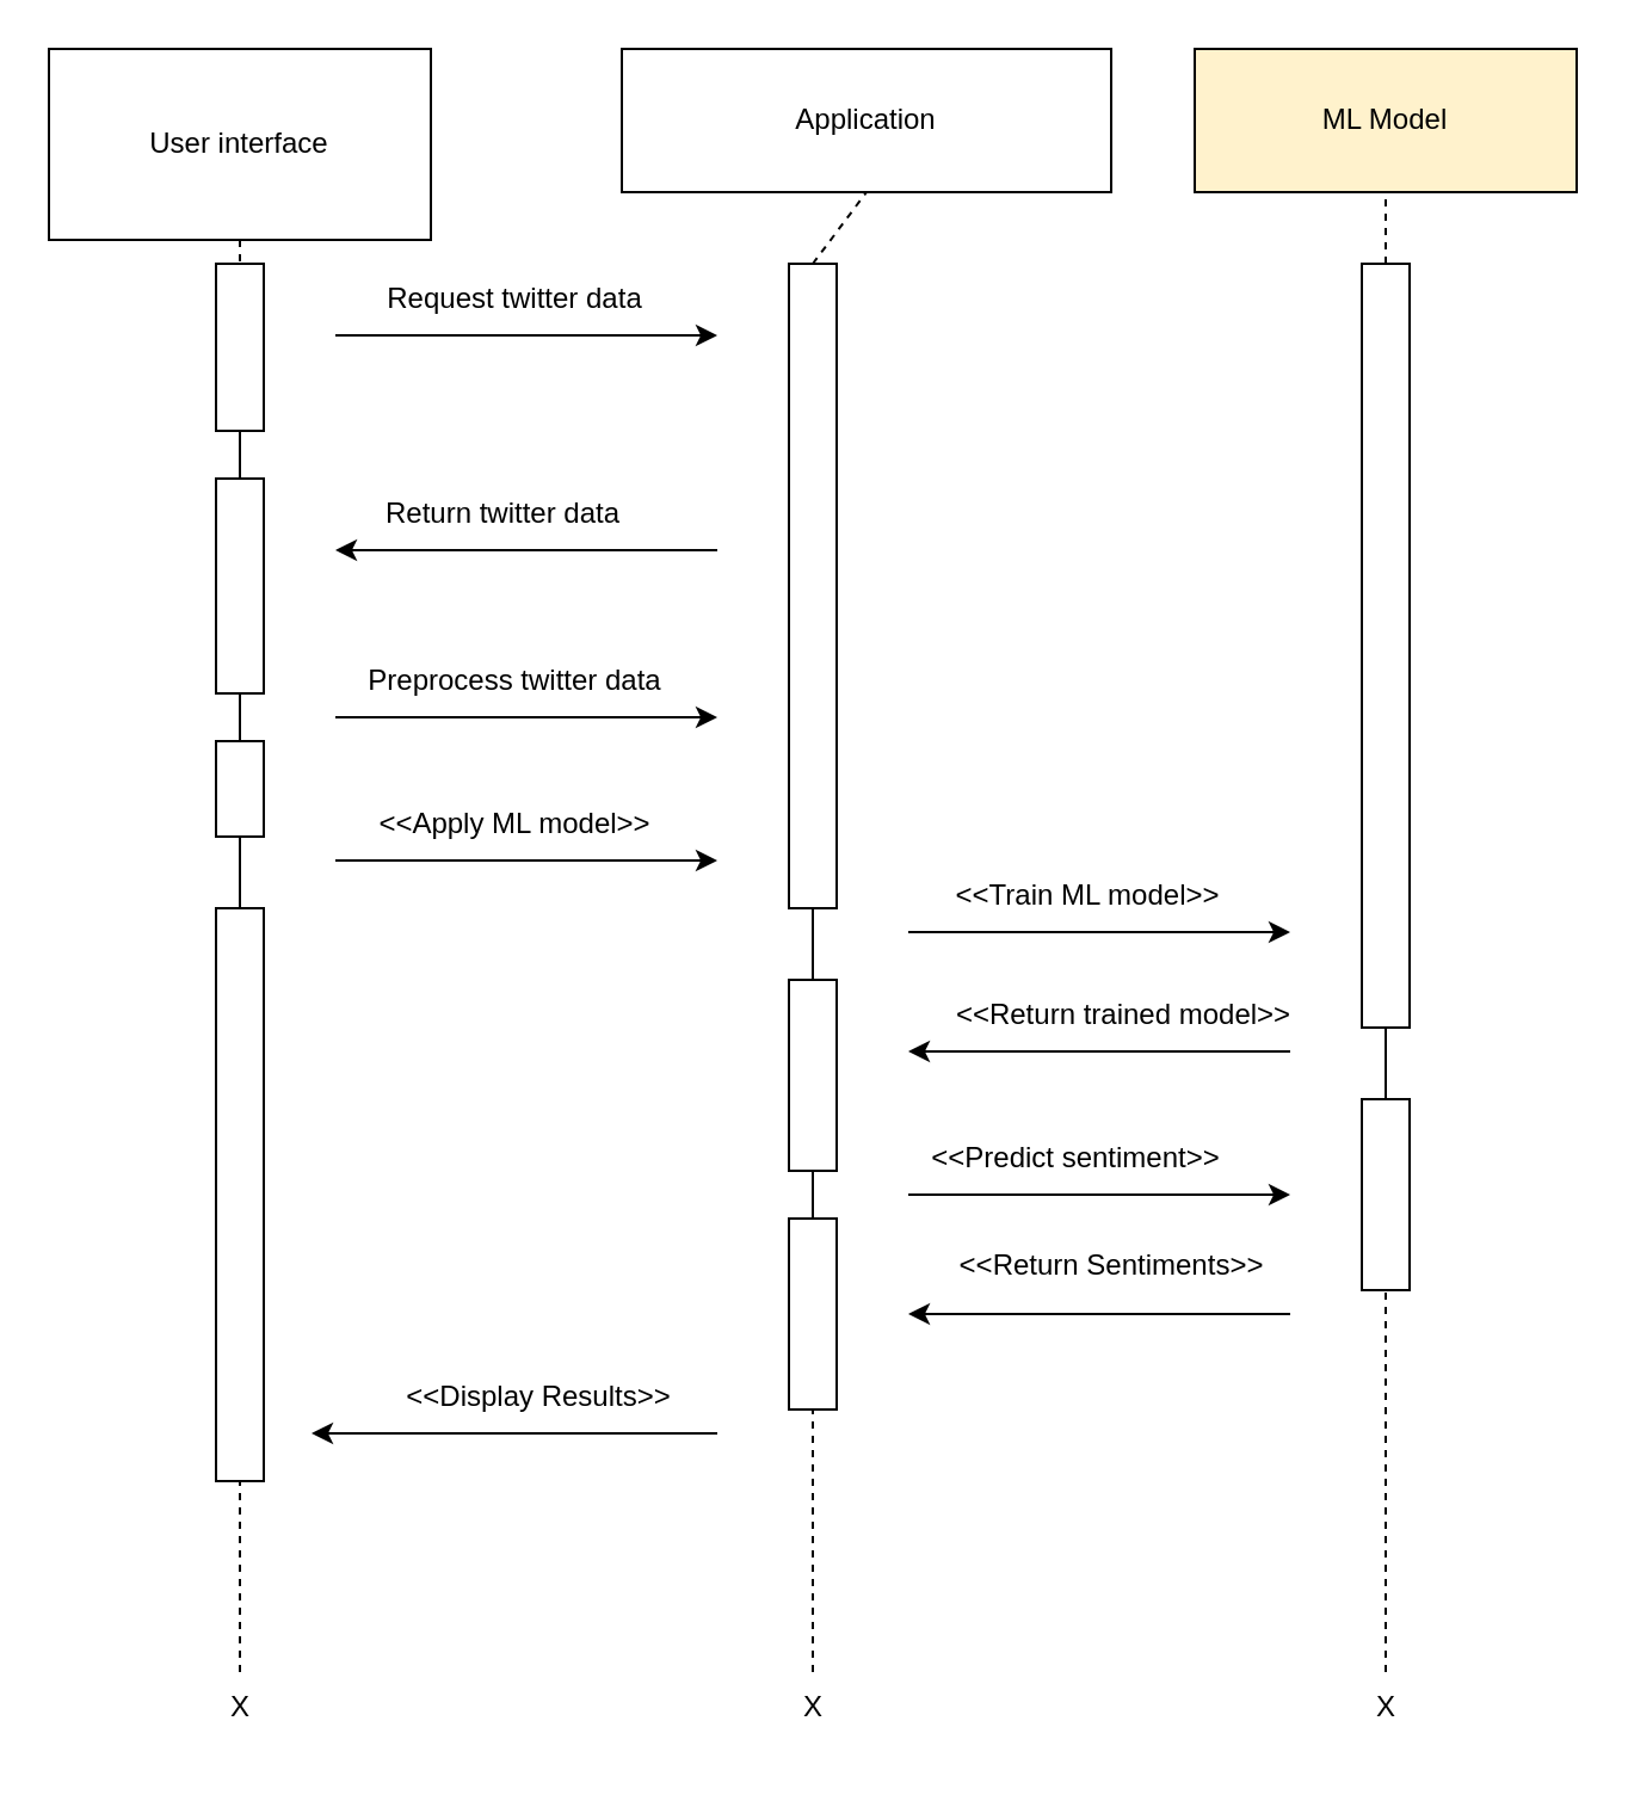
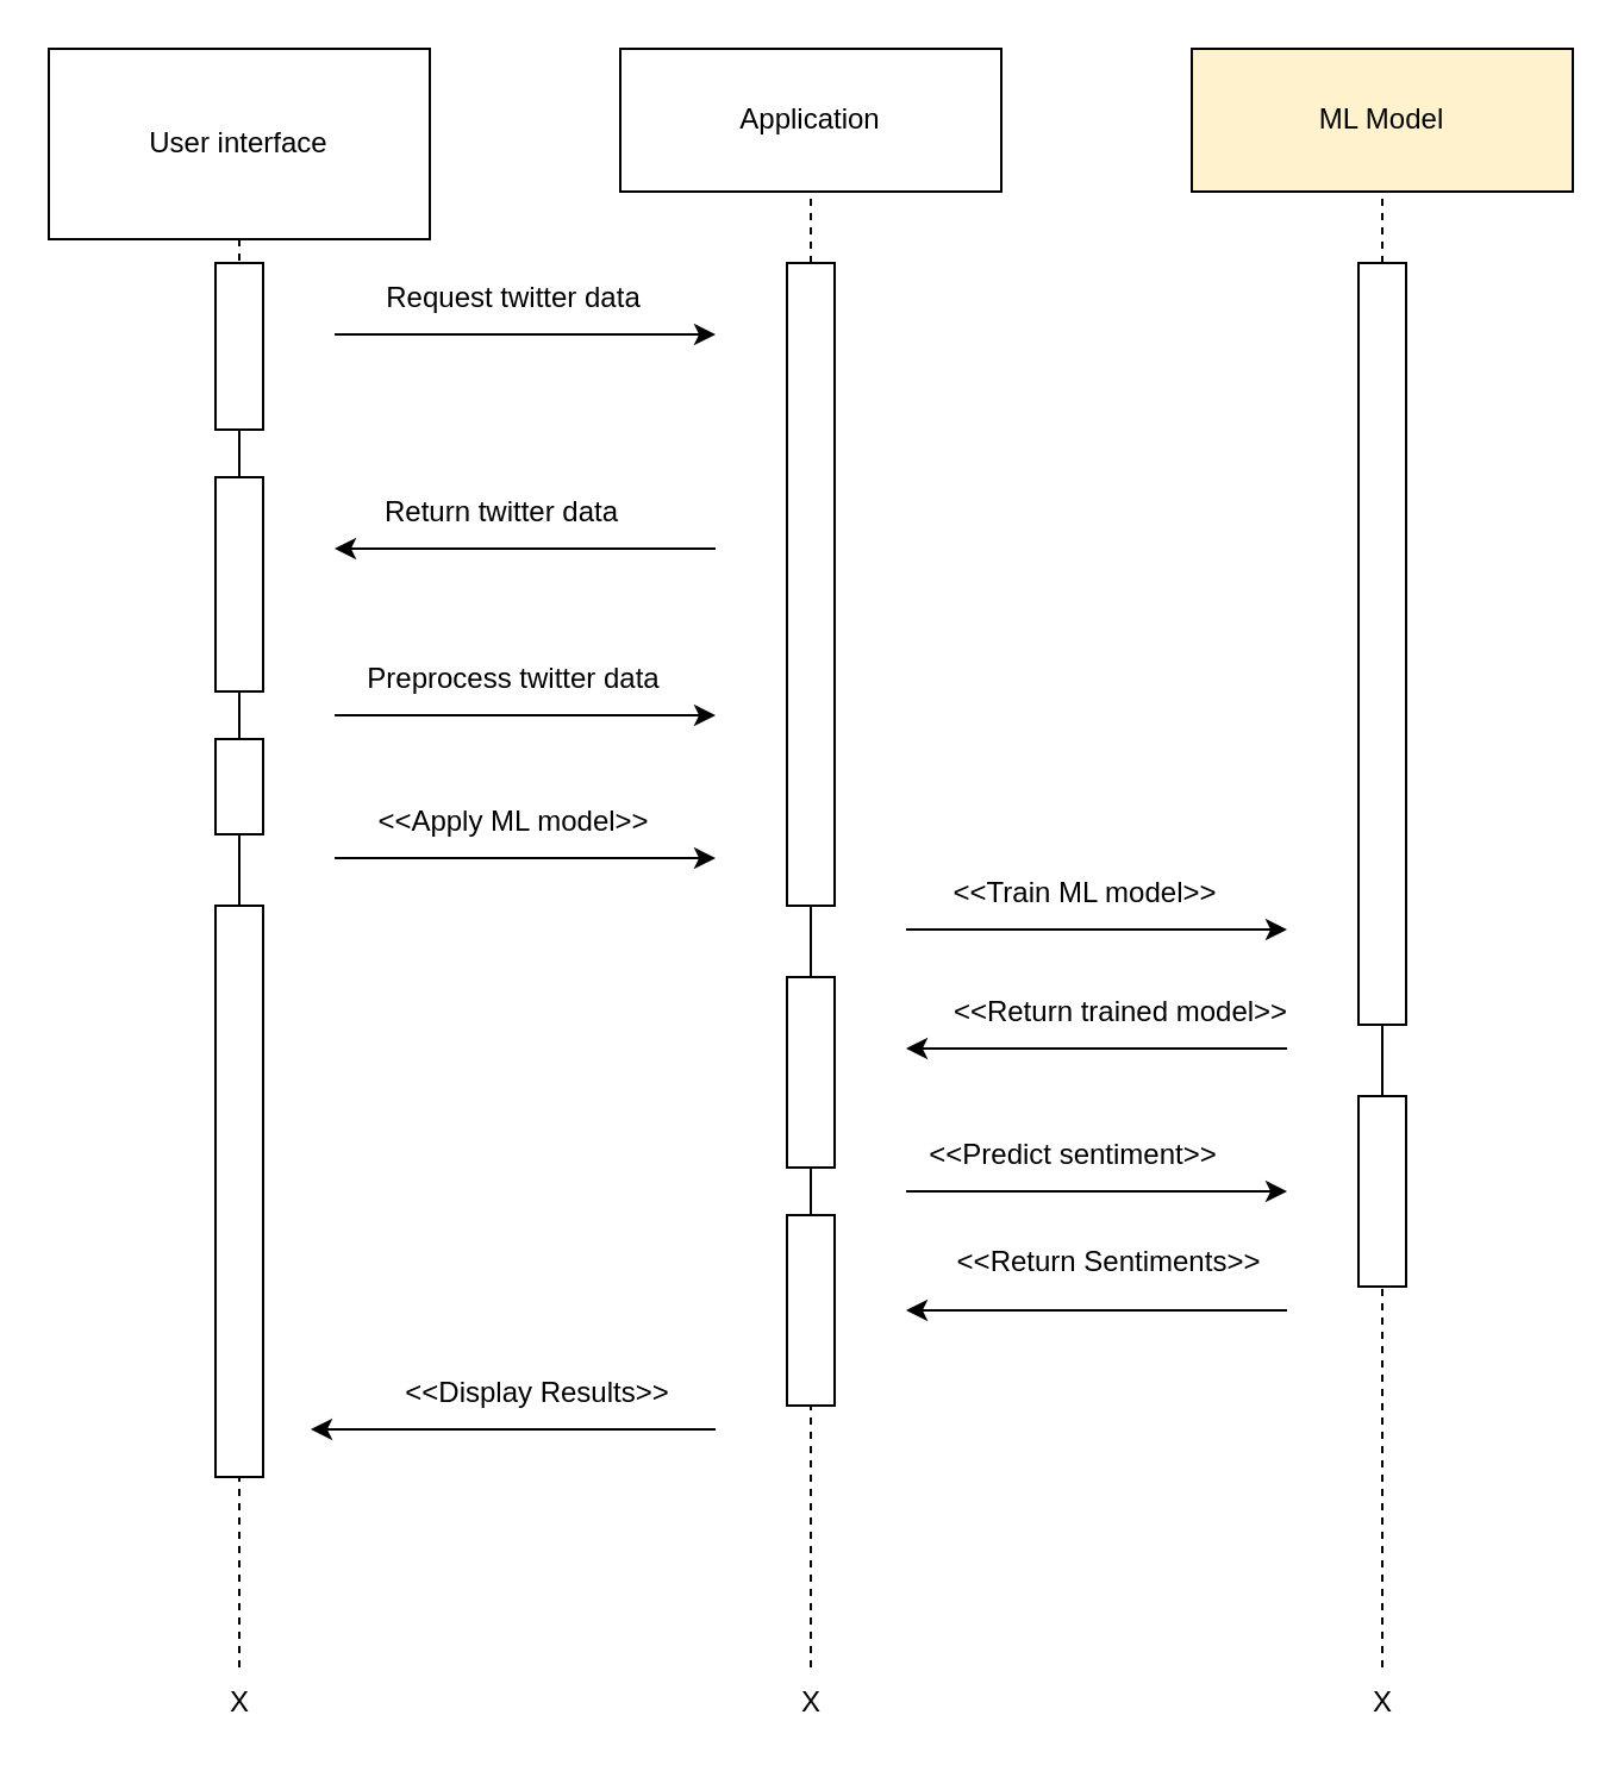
- <mxCell id="3" value="Application" style="rounded=0;whiteSpace=wrap;html=1;" vertex="1" parent="1"><mxGeometry x="260" y="20" width="205" height="60" as="geometry" /></mxCell>
+ <mxCell id="3" value="Application" style="rounded=0;whiteSpace=wrap;html=1;" vertex="1" parent="1"><mxGeometry x="260" y="20" width="160" height="60" as="geometry" /></mxCell>
